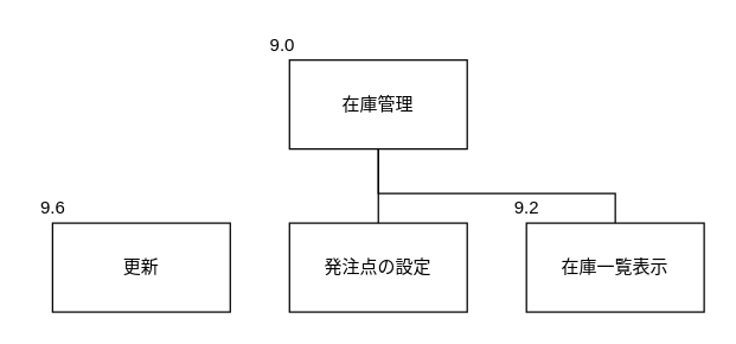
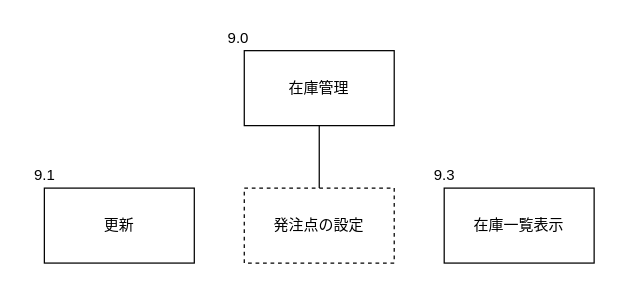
- <mxCell id="10" value="" style="edgeStyle=elbowEdgeStyle;elbow=vertical;startArrow=none;endArrow=none;rounded=0;entryX=0.5;entryY=0;entryDx=0;entryDy=0;exitX=0.5;exitY=1;exitDx=0;exitDy=0;" edge="1" parent="1" source="2" target="8"><mxGeometry relative="1" as="geometry"><mxPoint x="265" y="110" as="sourcePoint" /><Array as="points"><mxPoint x="335" y="130" /></Array><mxPoint x="265" y="160" as="targetPoint" /></mxGeometry></mxCell>
- <mxCell id="5" value="9.6" style="text;html=1;resizable=0;autosize=1;align=center;verticalAlign=middle;points=[];fillColor=none;strokeColor=none;rounded=0;" parent="1" vertex="1"><mxGeometry x="20" y="130" width="30" height="20" as="geometry" /></mxCell>
+ <mxCell id="5" value="9.1" style="text;html=1;resizable=0;autosize=1;align=center;verticalAlign=middle;points=[];fillColor=none;strokeColor=none;rounded=0;" parent="1" vertex="1"><mxGeometry x="20" y="130" width="30" height="20" as="geometry" /></mxCell>
- <mxCell id="9" value="9.2" style="text;html=1;resizable=0;autosize=1;align=center;verticalAlign=middle;points=[];fillColor=none;strokeColor=none;rounded=0;" vertex="1" parent="1"><mxGeometry x="340" y="130" width="30" height="20" as="geometry" /></mxCell>
+ <mxCell id="9" value="9.3" style="text;html=1;resizable=0;autosize=1;align=center;verticalAlign=middle;points=[];fillColor=none;strokeColor=none;rounded=0;" vertex="1" parent="1"><mxGeometry x="340" y="130" width="30" height="20" as="geometry" /></mxCell>
- <mxCell id="6" value="発注点の設定" style="whiteSpace=wrap;html=1;align=center;treeFolding=1;treeMoving=1;container=1;recursiveResize=0;" parent="1" vertex="1"><mxGeometry x="195" y="150" width="120" height="60" as="geometry" /></mxCell>
+ <mxCell id="6" value="発注点の設定" style="whiteSpace=wrap;html=1;align=center;treeFolding=1;treeMoving=1;container=1;recursiveResize=0;dashed=1;" parent="1" vertex="1"><mxGeometry x="195" y="150" width="120" height="60" as="geometry" /></mxCell>
